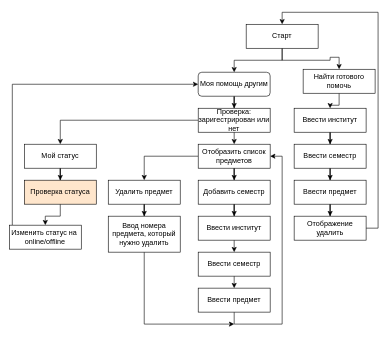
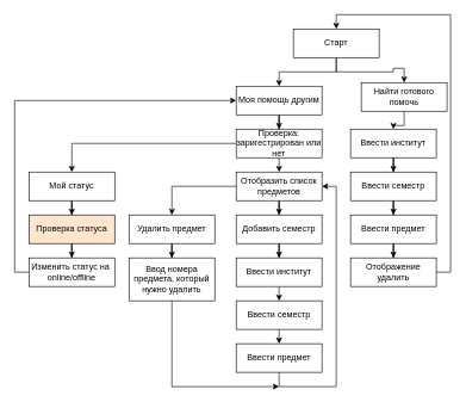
- <mxCell id="8" value="Моя помощь другим" style="whiteSpace=wrap;html=1;rounded=1;" vertex="1" parent="1"><mxGeometry x="330" y="120" width="120" height="40" as="geometry" /></mxCell>
+ <mxCell id="8" value="Моя помощь другим" style="rounded=0;whiteSpace=wrap;html=1;" vertex="1" parent="1"><mxGeometry x="330" y="120" width="120" height="40" as="geometry" /></mxCell>
- <mxCell id="40" value="Изменить статус на&amp;nbsp;&lt;br&gt;online/offline" style="rounded=0;whiteSpace=wrap;html=1;" vertex="1" parent="1"><mxGeometry x="15" y="375" width="120" height="40" as="geometry" /></mxCell>
+ <mxCell id="40" value="Изменить статус на&amp;nbsp;&lt;br&gt;online/offline" style="rounded=0;whiteSpace=wrap;html=1;" vertex="1" parent="1"><mxGeometry x="40" y="360" width="120" height="40" as="geometry" /></mxCell>
